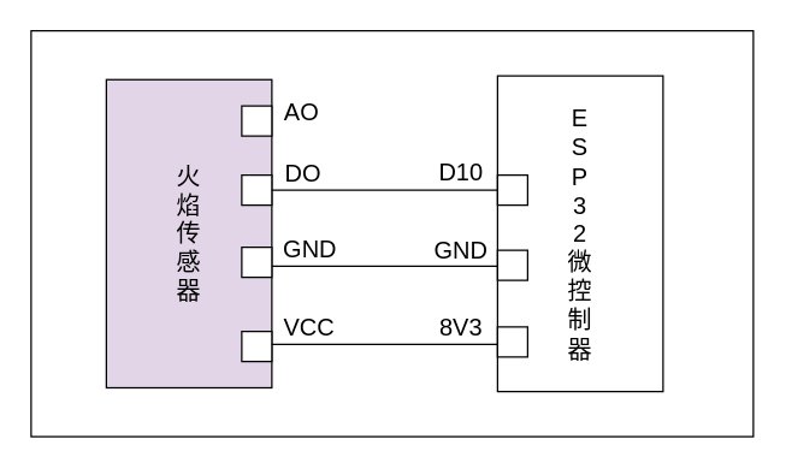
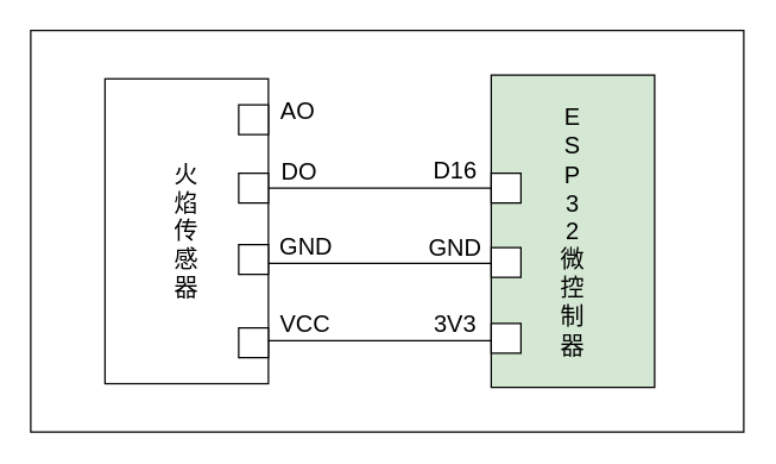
- <mxCell id="17" value="&lt;span style=&quot;font-size: 16px;&quot;&gt;D10&lt;/span&gt;" style="text;html=1;align=center;verticalAlign=middle;whiteSpace=wrap;rounded=0;" parent="1" vertex="1"><mxGeometry x="276" y="99" width="60" height="30" as="geometry" /></mxCell>
+ <mxCell id="17" value="&lt;span style=&quot;font-size: 16px;&quot;&gt;D16&lt;/span&gt;" style="text;html=1;align=center;verticalAlign=middle;whiteSpace=wrap;rounded=0;" parent="1" vertex="1"><mxGeometry x="276" y="99" width="60" height="30" as="geometry" /></mxCell>
- <mxCell id="4" value="&lt;span style=&quot;font-size: 16px;&quot;&gt;火&lt;/span&gt;&lt;div&gt;&lt;span style=&quot;font-size: 16px;&quot;&gt;焰&lt;/span&gt;&lt;/div&gt;&lt;div&gt;&lt;span style=&quot;font-size: 16px;&quot;&gt;传&lt;/span&gt;&lt;/div&gt;&lt;div&gt;&lt;span style=&quot;font-size: 16px;&quot;&gt;感&lt;/span&gt;&lt;/div&gt;&lt;div&gt;&lt;span style=&quot;font-size: 16px;&quot;&gt;器&lt;/span&gt;&lt;/div&gt;" style="rounded=0;whiteSpace=wrap;html=1;fillColor=#e1d5e7;" parent="1" vertex="1"><mxGeometry x="70" y="52.5" width="110" height="205" as="geometry" /></mxCell>
+ <mxCell id="4" value="&lt;span style=&quot;font-size: 16px;&quot;&gt;火&lt;/span&gt;&lt;div&gt;&lt;span style=&quot;font-size: 16px;&quot;&gt;焰&lt;/span&gt;&lt;/div&gt;&lt;div&gt;&lt;span style=&quot;font-size: 16px;&quot;&gt;传&lt;/span&gt;&lt;/div&gt;&lt;div&gt;&lt;span style=&quot;font-size: 16px;&quot;&gt;感&lt;/span&gt;&lt;/div&gt;&lt;div&gt;&lt;span style=&quot;font-size: 16px;&quot;&gt;器&lt;/span&gt;&lt;/div&gt;" style="rounded=0;whiteSpace=wrap;html=1;" parent="1" vertex="1"><mxGeometry x="70" y="52.5" width="110" height="205" as="geometry" /></mxCell>
- <mxCell id="3" value="&lt;span style=&quot;font-size: 16px;&quot;&gt;E&lt;/span&gt;&lt;div&gt;&lt;span style=&quot;font-size: 16px;&quot;&gt;S&lt;/span&gt;&lt;/div&gt;&lt;div&gt;&lt;span style=&quot;font-size: 16px;&quot;&gt;P&lt;/span&gt;&lt;/div&gt;&lt;div&gt;&lt;span style=&quot;font-size: 16px;&quot;&gt;3&lt;/span&gt;&lt;/div&gt;&lt;div&gt;&lt;span style=&quot;font-size: 16px;&quot;&gt;2&lt;/span&gt;&lt;/div&gt;&lt;div&gt;&lt;span style=&quot;font-size: 16px;&quot;&gt;微&lt;/span&gt;&lt;/div&gt;&lt;div&gt;&lt;span style=&quot;font-size: 16px;&quot;&gt;控&lt;/span&gt;&lt;/div&gt;&lt;div&gt;&lt;span style=&quot;font-size: 16px;&quot;&gt;制&lt;/span&gt;&lt;/div&gt;&lt;div&gt;&lt;span style=&quot;font-size: 16px;&quot;&gt;器&lt;/span&gt;&lt;/div&gt;" style="rounded=0;whiteSpace=wrap;html=1;" parent="1" vertex="1"><mxGeometry x="330" y="50" width="110" height="210" as="geometry" /></mxCell>
+ <mxCell id="3" value="&lt;span style=&quot;font-size: 16px;&quot;&gt;E&lt;/span&gt;&lt;div&gt;&lt;span style=&quot;font-size: 16px;&quot;&gt;S&lt;/span&gt;&lt;/div&gt;&lt;div&gt;&lt;span style=&quot;font-size: 16px;&quot;&gt;P&lt;/span&gt;&lt;/div&gt;&lt;div&gt;&lt;span style=&quot;font-size: 16px;&quot;&gt;3&lt;/span&gt;&lt;/div&gt;&lt;div&gt;&lt;span style=&quot;font-size: 16px;&quot;&gt;2&lt;/span&gt;&lt;/div&gt;&lt;div&gt;&lt;span style=&quot;font-size: 16px;&quot;&gt;微&lt;/span&gt;&lt;/div&gt;&lt;div&gt;&lt;span style=&quot;font-size: 16px;&quot;&gt;控&lt;/span&gt;&lt;/div&gt;&lt;div&gt;&lt;span style=&quot;font-size: 16px;&quot;&gt;制&lt;/span&gt;&lt;/div&gt;&lt;div&gt;&lt;span style=&quot;font-size: 16px;&quot;&gt;器&lt;/span&gt;&lt;/div&gt;" style="rounded=0;whiteSpace=wrap;html=1;fillColor=#d5e8d4;" parent="1" vertex="1"><mxGeometry x="330" y="50" width="110" height="210" as="geometry" /></mxCell>
- <mxCell id="19" value="&lt;span style=&quot;font-size: 16px;&quot;&gt;8V3&lt;/span&gt;" style="text;html=1;align=center;verticalAlign=middle;whiteSpace=wrap;rounded=0;" parent="1" vertex="1"><mxGeometry x="276" y="202" width="60" height="30" as="geometry" /></mxCell>
+ <mxCell id="19" value="&lt;span style=&quot;font-size: 16px;&quot;&gt;3V3&lt;/span&gt;" style="text;html=1;align=center;verticalAlign=middle;whiteSpace=wrap;rounded=0;" parent="1" vertex="1"><mxGeometry x="276" y="202" width="60" height="30" as="geometry" /></mxCell>
